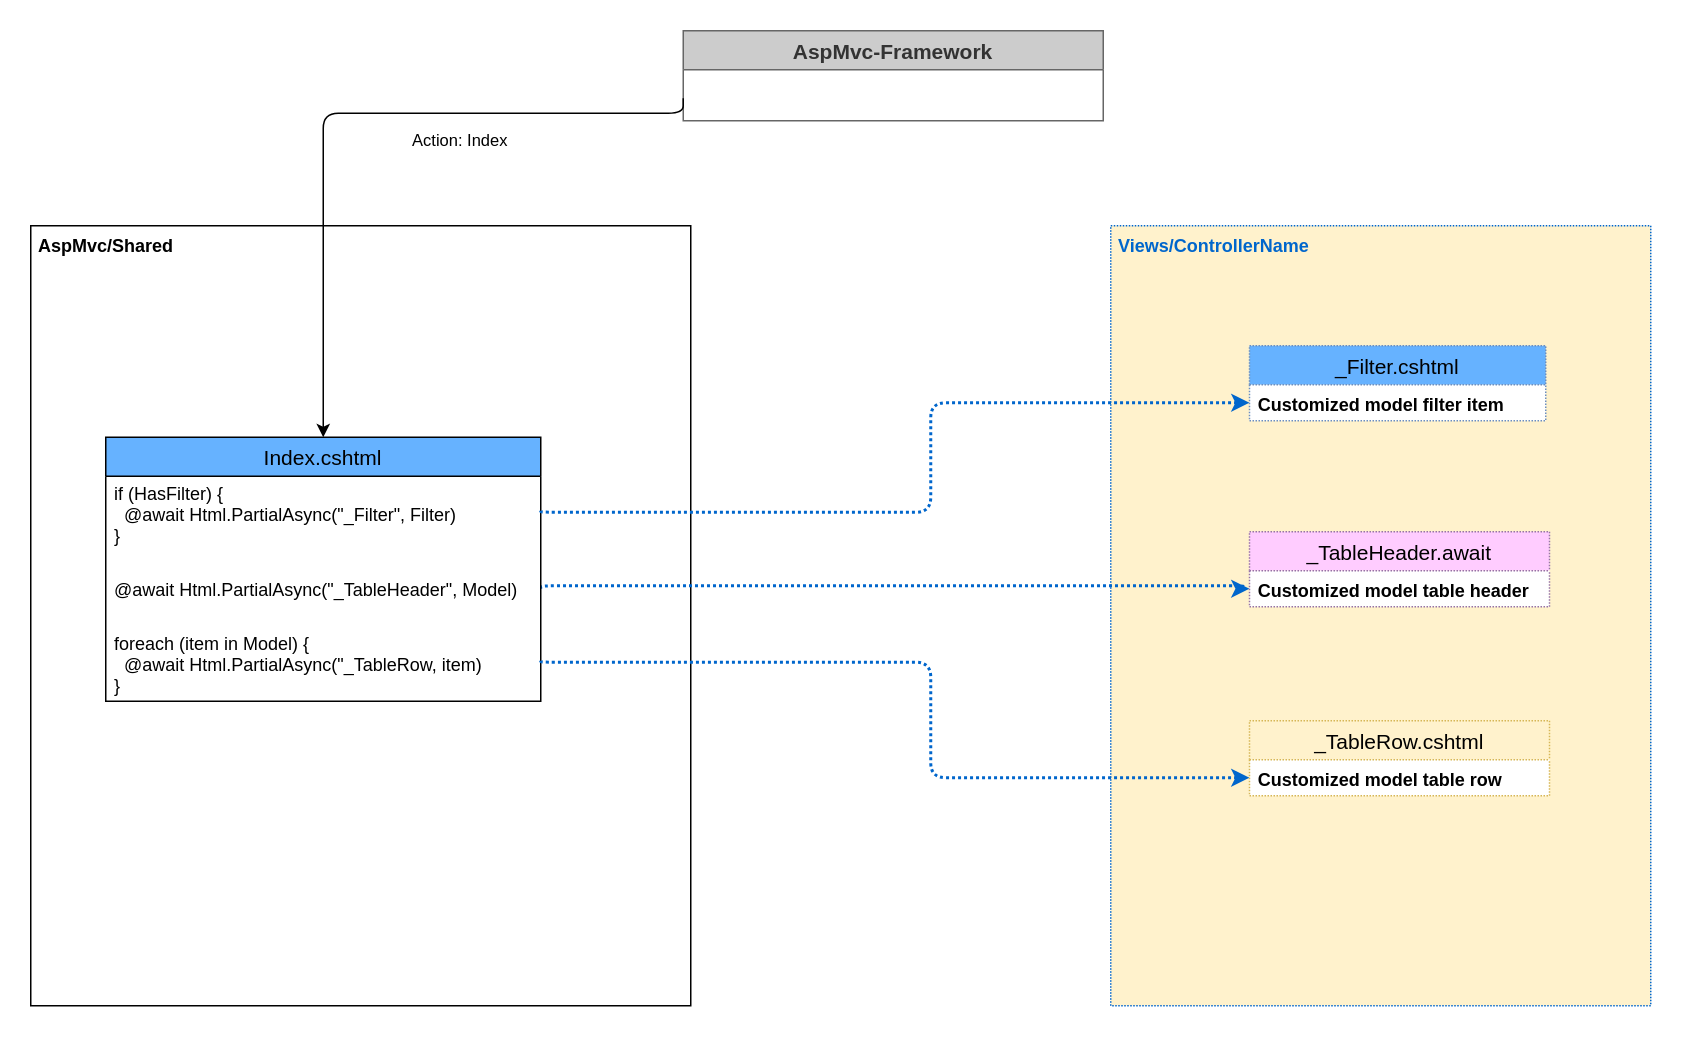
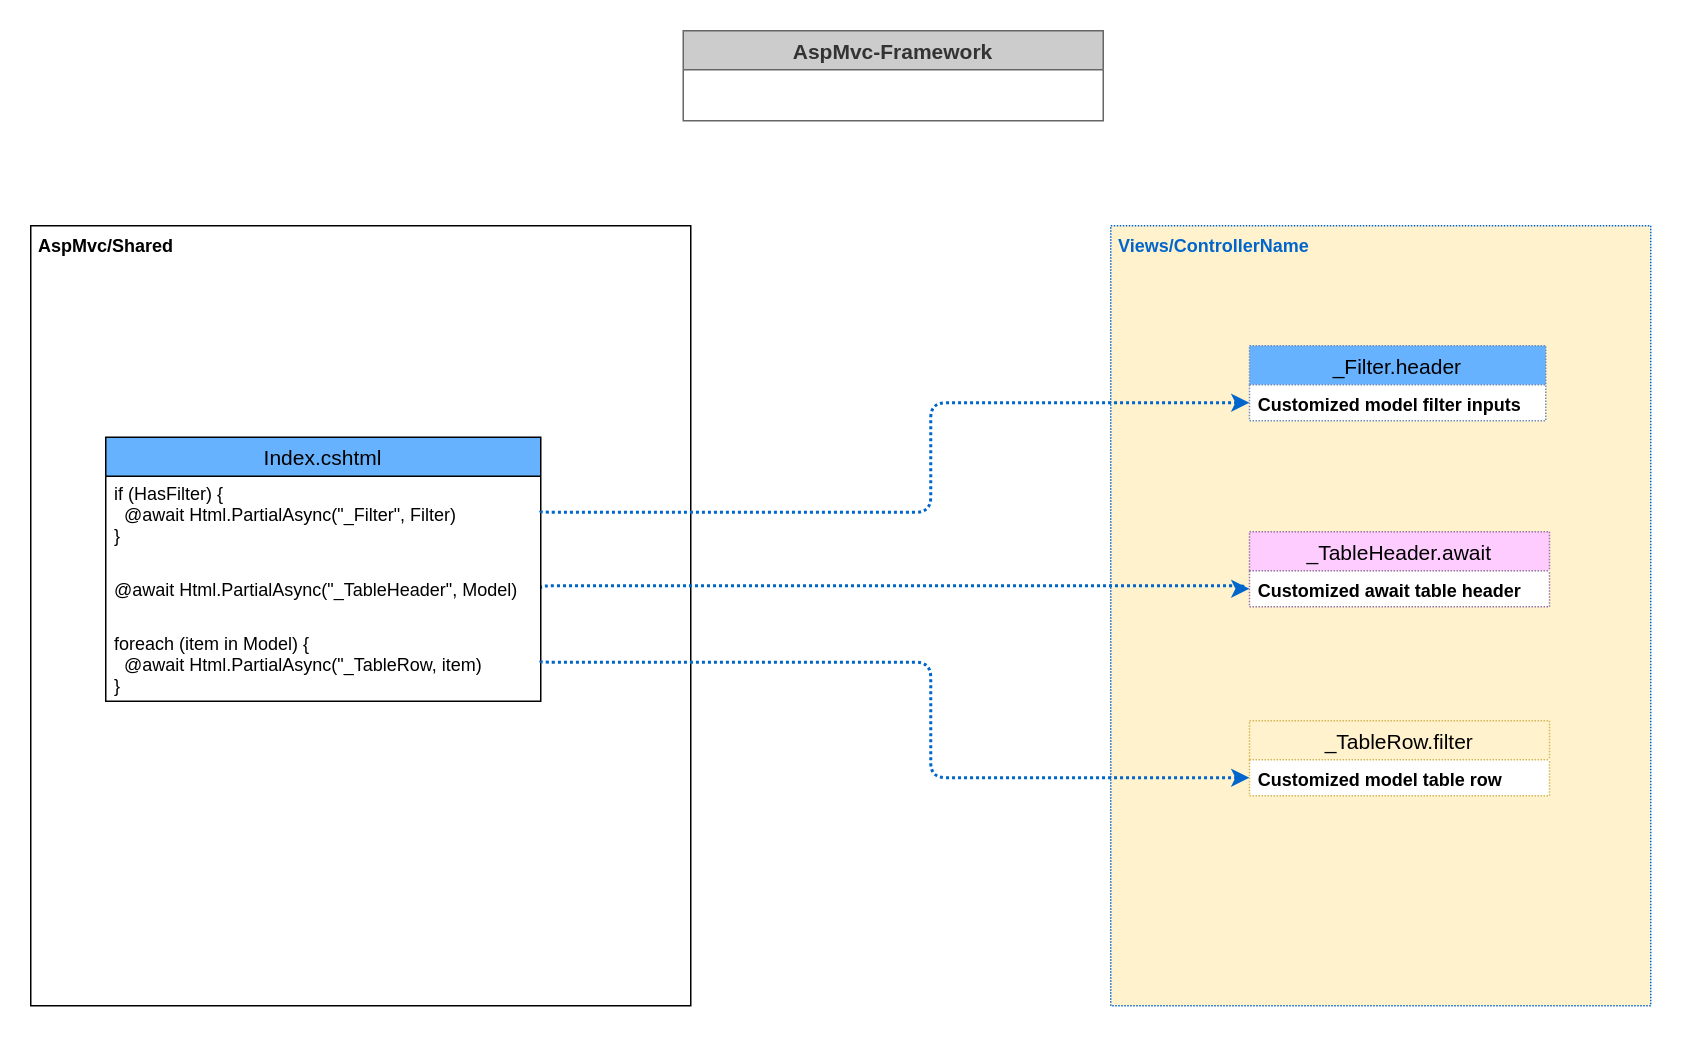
- <mxCell id="12" value="" style="edgeStyle=segmentEdgeStyle;endArrow=classic;html=1;exitX=0;exitY=0.75;exitDx=0;exitDy=0;entryX=0.5;entryY=0;entryDx=0;entryDy=0;" edge="1" parent="1" source="11" target="14"><mxGeometry width="50" height="50" relative="1" as="geometry"><mxPoint x="870" y="175" as="sourcePoint" /><mxPoint x="230" y="290" as="targetPoint" /><Array as="points"><mxPoint x="215" y="75" /></Array></mxGeometry></mxCell>
- <mxCell id="13" value="Action: Index" style="edgeLabel;html=1;align=center;verticalAlign=middle;resizable=0;points=[];fontColor=#000000;" vertex="1" connectable="0" parent="12"><mxGeometry x="0.527" relative="1" as="geometry"><mxPoint x="90" y="-89" as="offset" /></mxGeometry></mxCell>
- <mxCell id="9" value="_Filter.cshtml" style="swimlane;fontStyle=0;childLayout=stackLayout;horizontal=1;startSize=26;fillColor=#66B2FF;horizontalStack=0;resizeParent=1;resizeParentMax=0;resizeLast=0;collapsible=1;marginBottom=0;swimlaneFillColor=#ffffff;align=center;fontSize=14;strokeColor=#6c8ebf;dashed=1;dashPattern=1 1;" vertex="1" parent="1"><mxGeometry x="832.5" y="230" width="197.5" height="50" as="geometry"><mxRectangle x="60" y="40" width="80" height="26" as="alternateBounds" /></mxGeometry></mxCell>
+ <mxCell id="9" value="_Filter.header" style="swimlane;fontStyle=0;childLayout=stackLayout;horizontal=1;startSize=26;fillColor=#66B2FF;horizontalStack=0;resizeParent=1;resizeParentMax=0;resizeLast=0;collapsible=1;marginBottom=0;swimlaneFillColor=#ffffff;align=center;fontSize=14;strokeColor=#6c8ebf;dashed=1;dashPattern=1 1;" vertex="1" parent="1"><mxGeometry x="832.5" y="230" width="197.5" height="50" as="geometry"><mxRectangle x="60" y="40" width="80" height="26" as="alternateBounds" /></mxGeometry></mxCell>
- <mxCell id="10" value="Customized model filter item" style="text;strokeColor=none;fillColor=none;spacingLeft=4;spacingRight=4;overflow=hidden;rotatable=0;points=[[0,0.5],[1,0.5]];portConstraint=eastwest;fontSize=12;fontStyle=1" vertex="1" parent="9"><mxGeometry y="26" width="197.5" height="24" as="geometry" /></mxCell>
+ <mxCell id="10" value="Customized model filter inputs" style="text;strokeColor=none;fillColor=none;spacingLeft=4;spacingRight=4;overflow=hidden;rotatable=0;points=[[0,0.5],[1,0.5]];portConstraint=eastwest;fontSize=12;fontStyle=1" vertex="1" parent="9"><mxGeometry y="26" width="197.5" height="24" as="geometry" /></mxCell>
- <mxCell id="5" value="Customized model table header" style="text;strokeColor=none;fillColor=none;spacingLeft=4;spacingRight=4;overflow=hidden;rotatable=0;points=[[0,0.5],[1,0.5]];portConstraint=eastwest;fontSize=12;fontStyle=1" vertex="1" parent="4"><mxGeometry y="26" width="200" height="24" as="geometry" /></mxCell>
+ <mxCell id="5" value="Customized await table header" style="text;strokeColor=none;fillColor=none;spacingLeft=4;spacingRight=4;overflow=hidden;rotatable=0;points=[[0,0.5],[1,0.5]];portConstraint=eastwest;fontSize=12;fontStyle=1" vertex="1" parent="4"><mxGeometry y="26" width="200" height="24" as="geometry" /></mxCell>
- <mxCell id="6" value="_TableRow.cshtml" style="swimlane;fontStyle=0;childLayout=stackLayout;horizontal=1;startSize=26;fillColor=#fff2cc;horizontalStack=0;resizeParent=1;resizeParentMax=0;resizeLast=0;collapsible=1;marginBottom=0;swimlaneFillColor=#ffffff;align=center;fontSize=14;strokeColor=#d6b656;dashed=1;dashPattern=1 1;" vertex="1" parent="1"><mxGeometry x="832.5" y="480" width="200" height="50" as="geometry"><mxRectangle x="60" y="40" width="80" height="26" as="alternateBounds" /></mxGeometry></mxCell>
+ <mxCell id="6" value="_TableRow.filter" style="swimlane;fontStyle=0;childLayout=stackLayout;horizontal=1;startSize=26;fillColor=#fff2cc;horizontalStack=0;resizeParent=1;resizeParentMax=0;resizeLast=0;collapsible=1;marginBottom=0;swimlaneFillColor=#ffffff;align=center;fontSize=14;strokeColor=#d6b656;dashed=1;dashPattern=1 1;" vertex="1" parent="1"><mxGeometry x="832.5" y="480" width="200" height="50" as="geometry"><mxRectangle x="60" y="40" width="80" height="26" as="alternateBounds" /></mxGeometry></mxCell>
